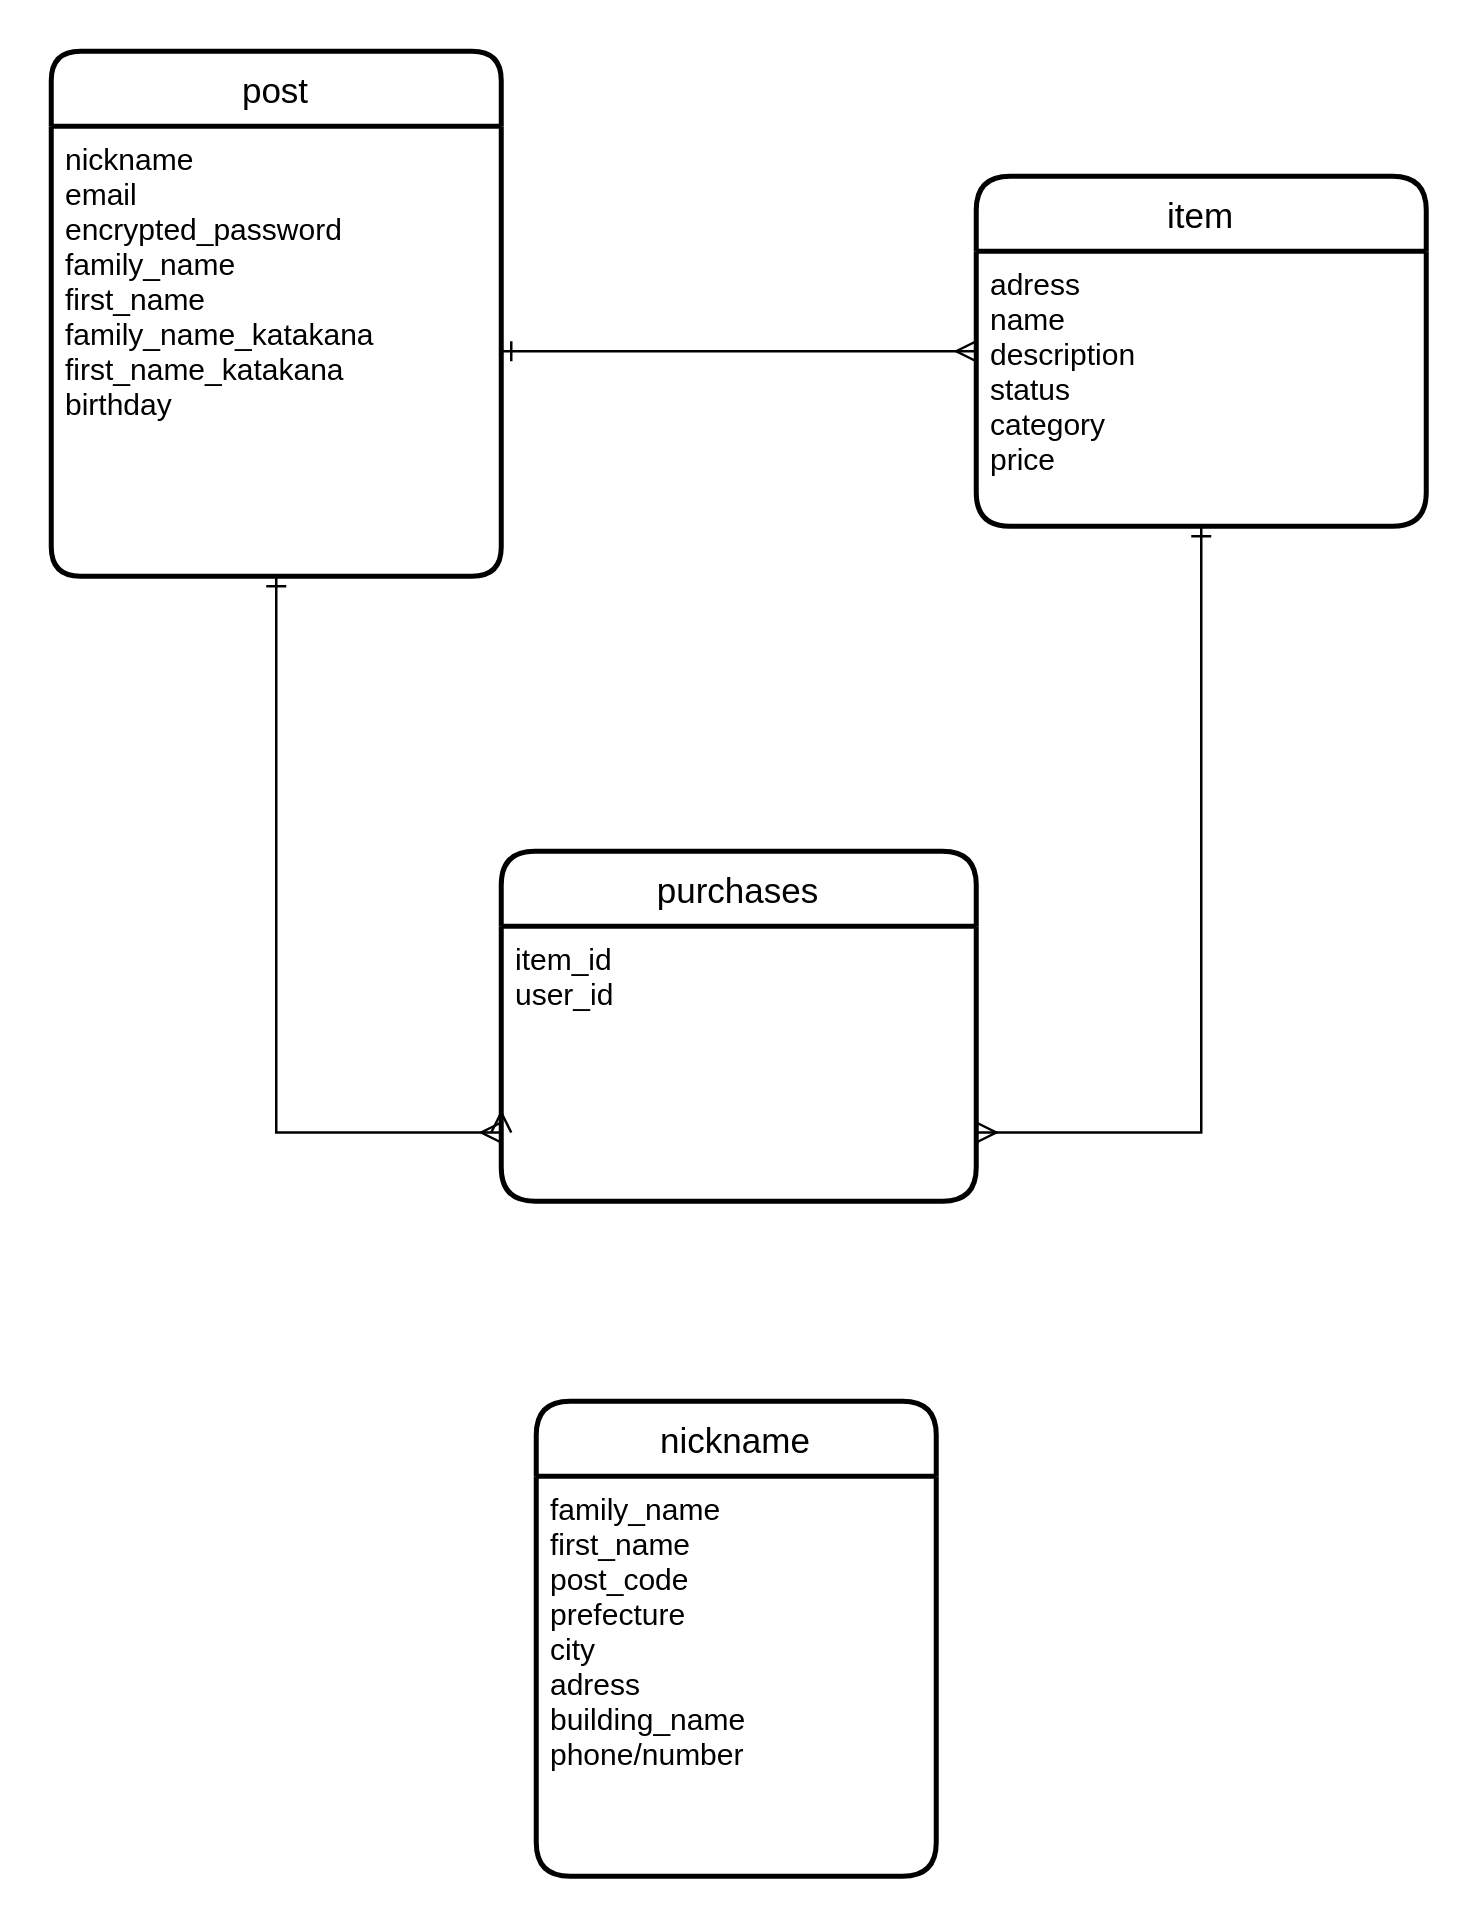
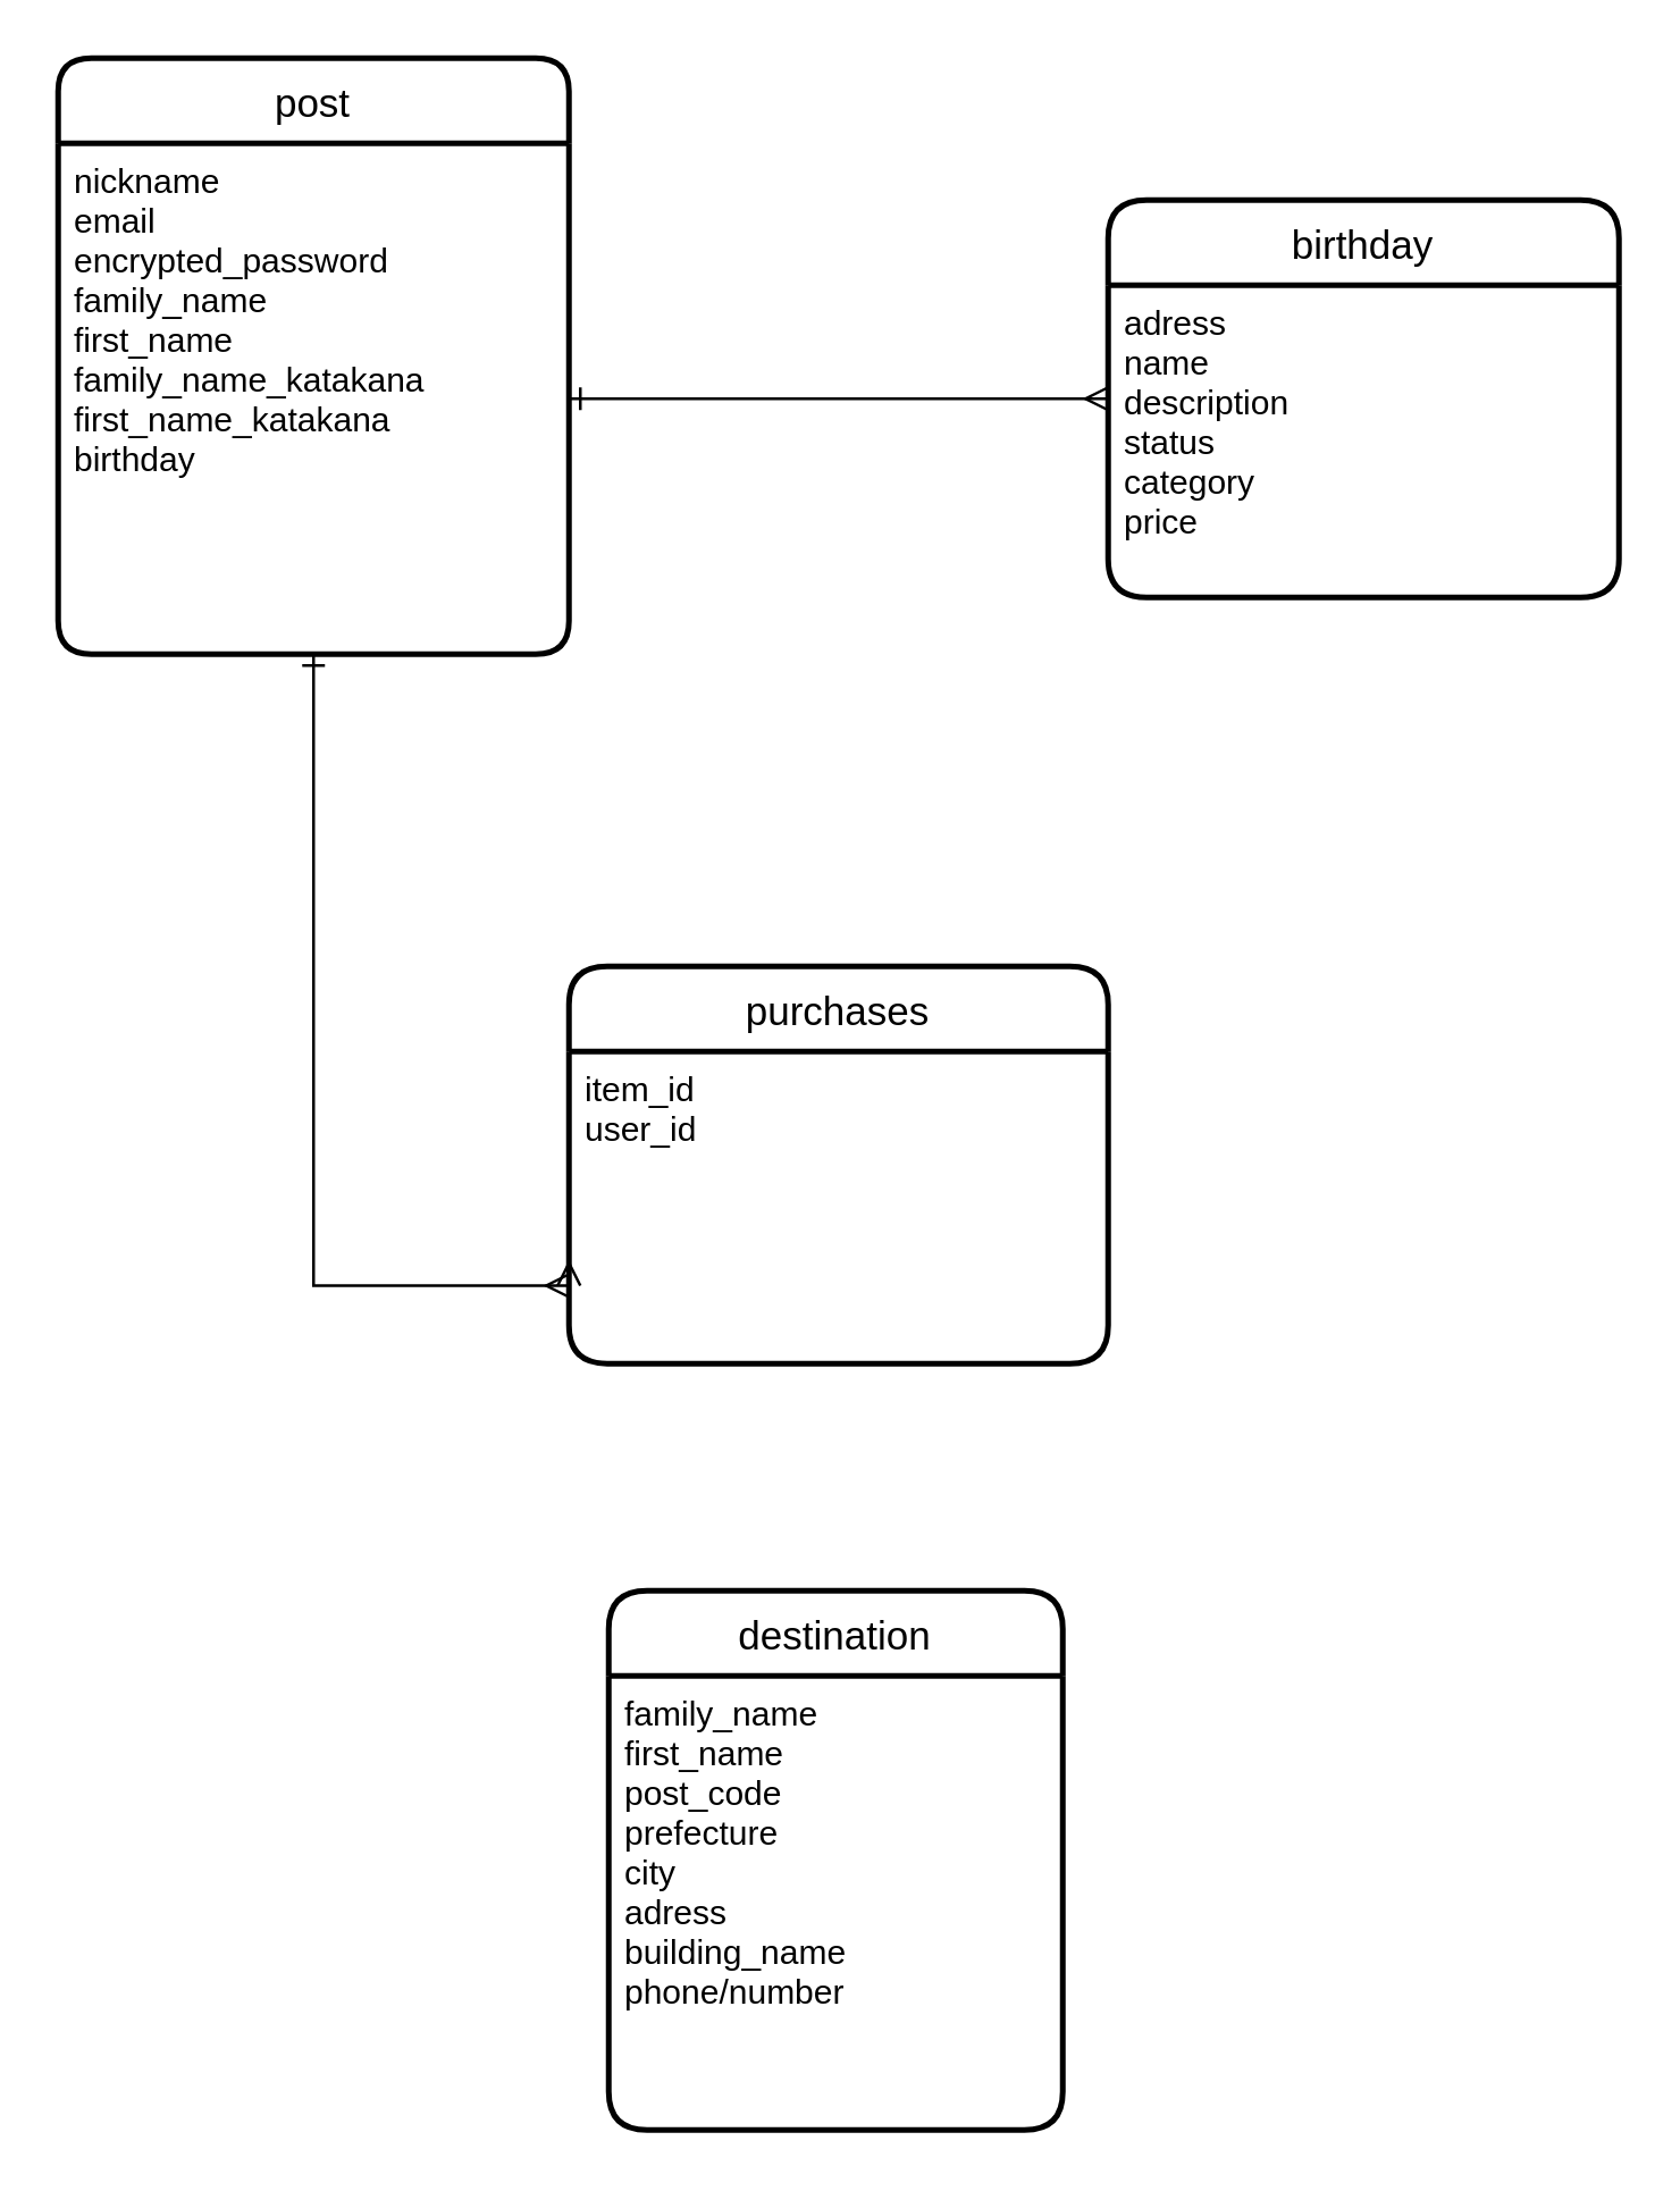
- <mxCell id="4" value="item" style="swimlane;childLayout=stackLayout;horizontal=1;startSize=30;horizontalStack=0;rounded=1;fontSize=14;fontStyle=0;strokeWidth=2;resizeParent=0;resizeLast=1;shadow=0;dashed=0;align=center;" vertex="1" parent="1"><mxGeometry x="390" y="70" width="180" height="140" as="geometry" /></mxCell>
+ <mxCell id="4" value="birthday" style="swimlane;childLayout=stackLayout;horizontal=1;startSize=30;horizontalStack=0;rounded=1;fontSize=14;fontStyle=0;strokeWidth=2;resizeParent=0;resizeLast=1;shadow=0;dashed=0;align=center;" vertex="1" parent="1"><mxGeometry x="390" y="70" width="180" height="140" as="geometry" /></mxCell>
- <mxCell id="13" style="edgeStyle=orthogonalEdgeStyle;rounded=0;orthogonalLoop=1;jettySize=auto;html=1;entryX=1;entryY=0.75;entryDx=0;entryDy=0;fontFamily=Helvetica;startArrow=ERone;startFill=0;endArrow=ERmany;endFill=0;" edge="1" parent="1" source="5" target="7"><mxGeometry relative="1" as="geometry" /></mxCell>
- <mxCell id="8" value="nickname" style="swimlane;childLayout=stackLayout;horizontal=1;startSize=30;horizontalStack=0;rounded=1;fontSize=14;fontStyle=0;strokeWidth=2;resizeParent=0;resizeLast=1;shadow=0;dashed=0;align=center;fontFamily=Helvetica;" vertex="1" parent="1"><mxGeometry x="214" y="560" width="160" height="190" as="geometry" /></mxCell>
+ <mxCell id="8" value="destination" style="swimlane;childLayout=stackLayout;horizontal=1;startSize=30;horizontalStack=0;rounded=1;fontSize=14;fontStyle=0;strokeWidth=2;resizeParent=0;resizeLast=1;shadow=0;dashed=0;align=center;fontFamily=Helvetica;" vertex="1" parent="1"><mxGeometry x="214" y="560" width="160" height="190" as="geometry" /></mxCell>
